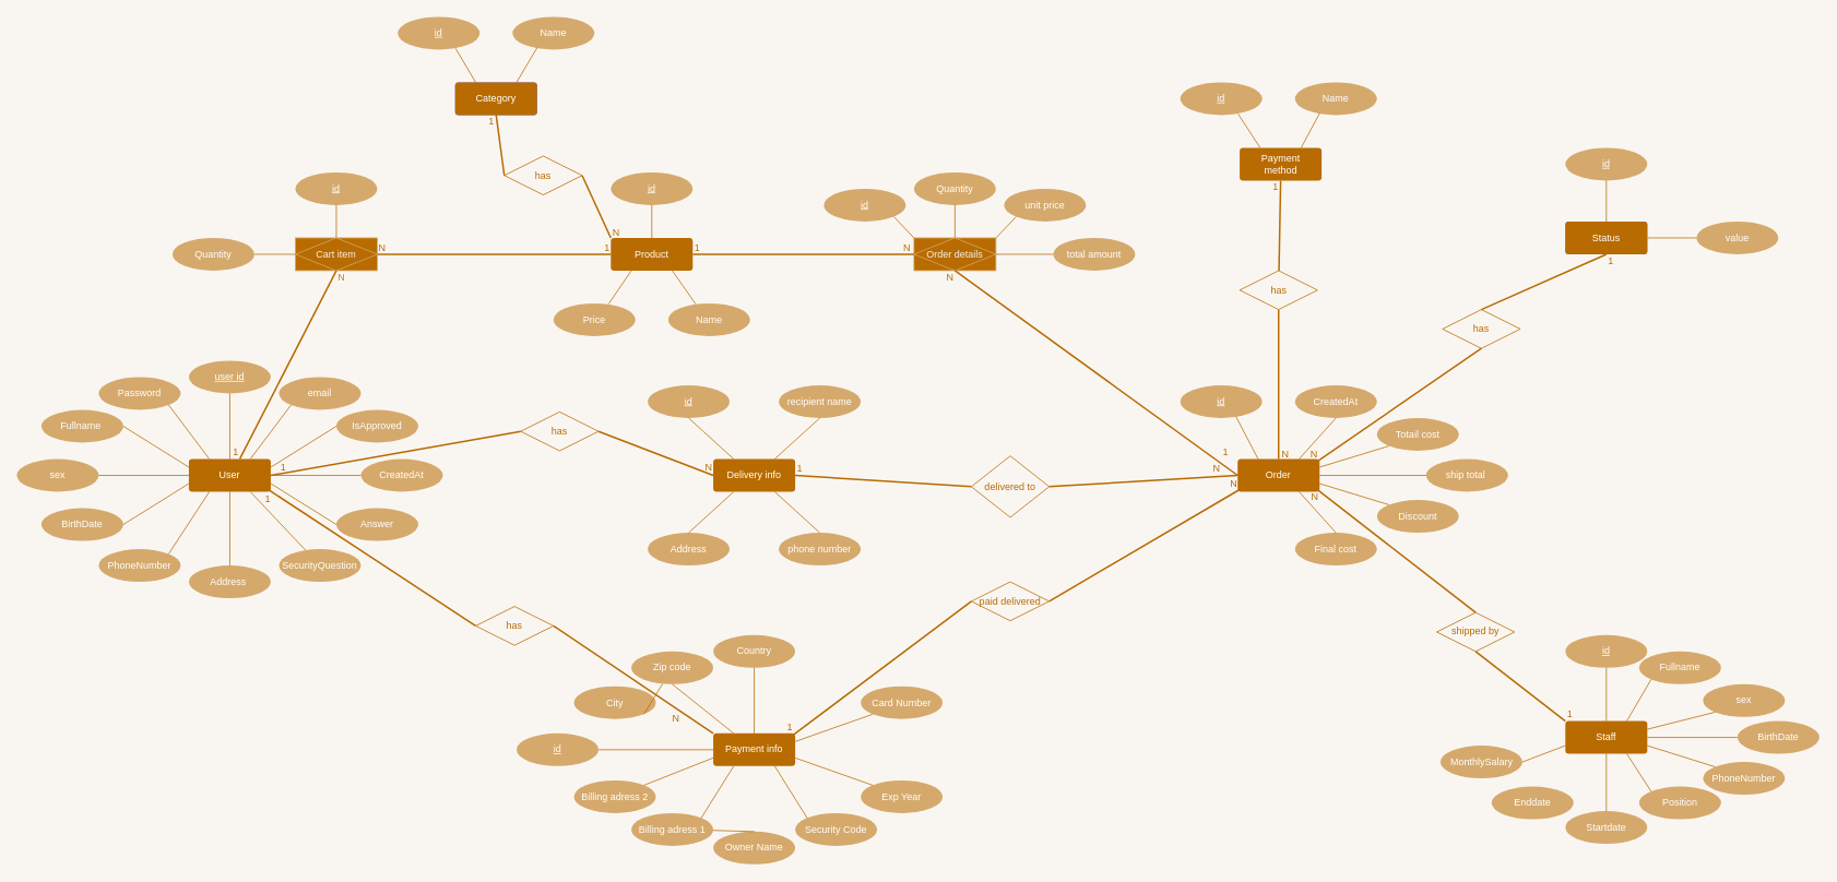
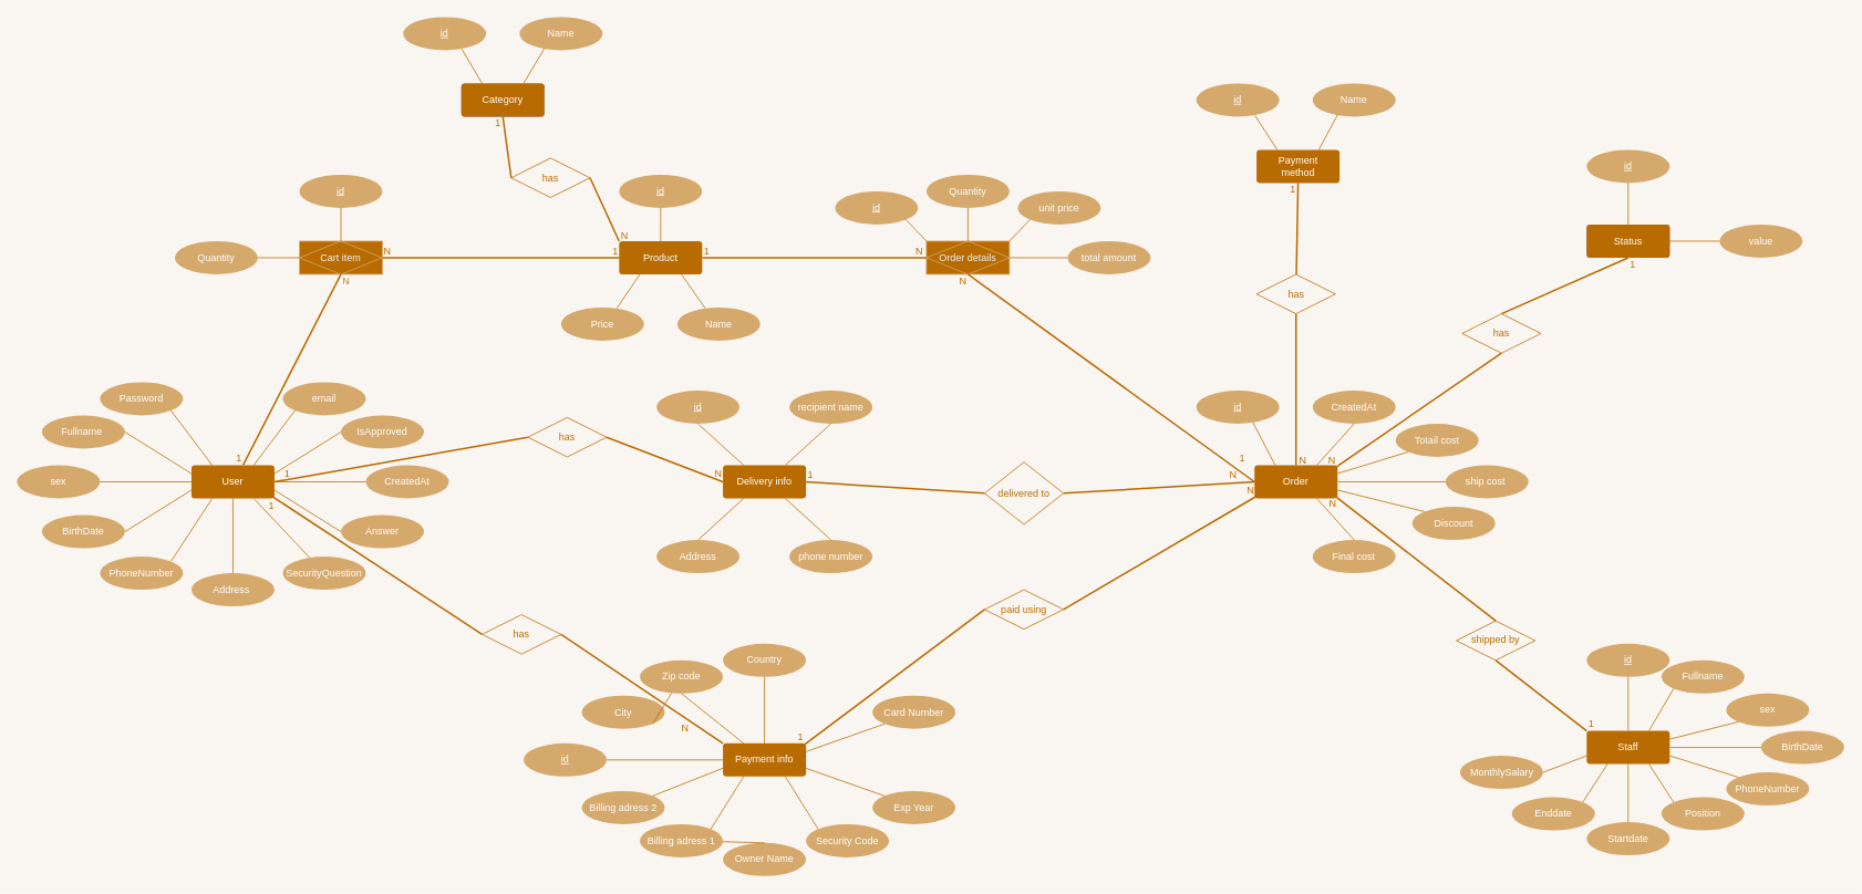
- <mxCell id="4" value="user id" style="ellipse;whiteSpace=wrap;html=1;align=center;fontStyle=4;fillColor=#d5a96c;strokeColor=none;fillStyle=solid;fontColor=#FFFFFF;horizontal=1;dashed=1;dashPattern=12 12;" vertex="1" parent="1"><mxGeometry x="230" y="440" width="100" height="40" as="geometry" /></mxCell>
- <mxCell id="15" value="" style="endArrow=none;html=1;rounded=0;entryX=0.5;entryY=1;entryDx=0;entryDy=0;exitX=0.5;exitY=0;exitDx=0;exitDy=0;strokeColor=#b86b00;fontColor=#b86b00;" edge="1" parent="1" source="2" target="4"><mxGeometry relative="1" as="geometry"><mxPoint x="390" y="650" as="sourcePoint" /><mxPoint x="550" y="650" as="targetPoint" /></mxGeometry></mxCell>
- <mxCell id="72" value="ship total&amp;nbsp;" style="ellipse;whiteSpace=wrap;html=1;align=center;fillColor=#d5a96c;strokeColor=none;fillStyle=solid;fontColor=#FFFFFF;" vertex="1" parent="1"><mxGeometry x="1740" y="560" width="100" height="40" as="geometry" /></mxCell>
+ <mxCell id="72" value="ship cost&amp;nbsp;" style="ellipse;whiteSpace=wrap;html=1;align=center;fillColor=#d5a96c;strokeColor=none;fillStyle=solid;fontColor=#FFFFFF;" vertex="1" parent="1"><mxGeometry x="1740" y="560" width="100" height="40" as="geometry" /></mxCell>
- <mxCell id="74" value="Discount" style="ellipse;whiteSpace=wrap;html=1;align=center;fillColor=#d5a96c;strokeColor=none;fillStyle=solid;fontColor=#FFFFFF;" vertex="1" parent="1"><mxGeometry x="1680" y="610" width="100" height="40" as="geometry" /></mxCell>
+ <mxCell id="74" value="Discount" style="ellipse;whiteSpace=wrap;html=1;align=center;fillColor=#d5a96c;strokeColor=none;fillStyle=solid;fontColor=#FFFFFF;" vertex="1" parent="1"><mxGeometry x="1700" y="610" width="100" height="40" as="geometry" /></mxCell>
- <mxCell id="141" value="paid delivered" style="shape=rhombus;perimeter=rhombusPerimeter;whiteSpace=wrap;html=1;align=center;fillColor=none;strokeColor=#b86b00;fontColor=#b86b00;" vertex="1" parent="1"><mxGeometry x="1185" y="710" width="95" height="47.5" as="geometry" /></mxCell>
+ <mxCell id="141" value="paid using" style="shape=rhombus;perimeter=rhombusPerimeter;whiteSpace=wrap;html=1;align=center;fillColor=none;strokeColor=#b86b00;fontColor=#b86b00;" vertex="1" parent="1"><mxGeometry x="1185" y="710" width="95" height="47.5" as="geometry" /></mxCell>
+ <mxCell id="128" value="" style="endArrow=none;html=1;rounded=0;entryX=1;entryY=0;entryDx=0;entryDy=0;strokeColor=#b86b00;fontStyle=1;exitX=0.25;exitY=1;exitDx=0;exitDy=0;fontColor=#b86b00;" edge="1" parent="1" source="107" target="119"><mxGeometry relative="1" as="geometry"><mxPoint x="2030" y="885" as="sourcePoint" /><mxPoint x="2030" y="950" as="targetPoint" /></mxGeometry></mxCell>
